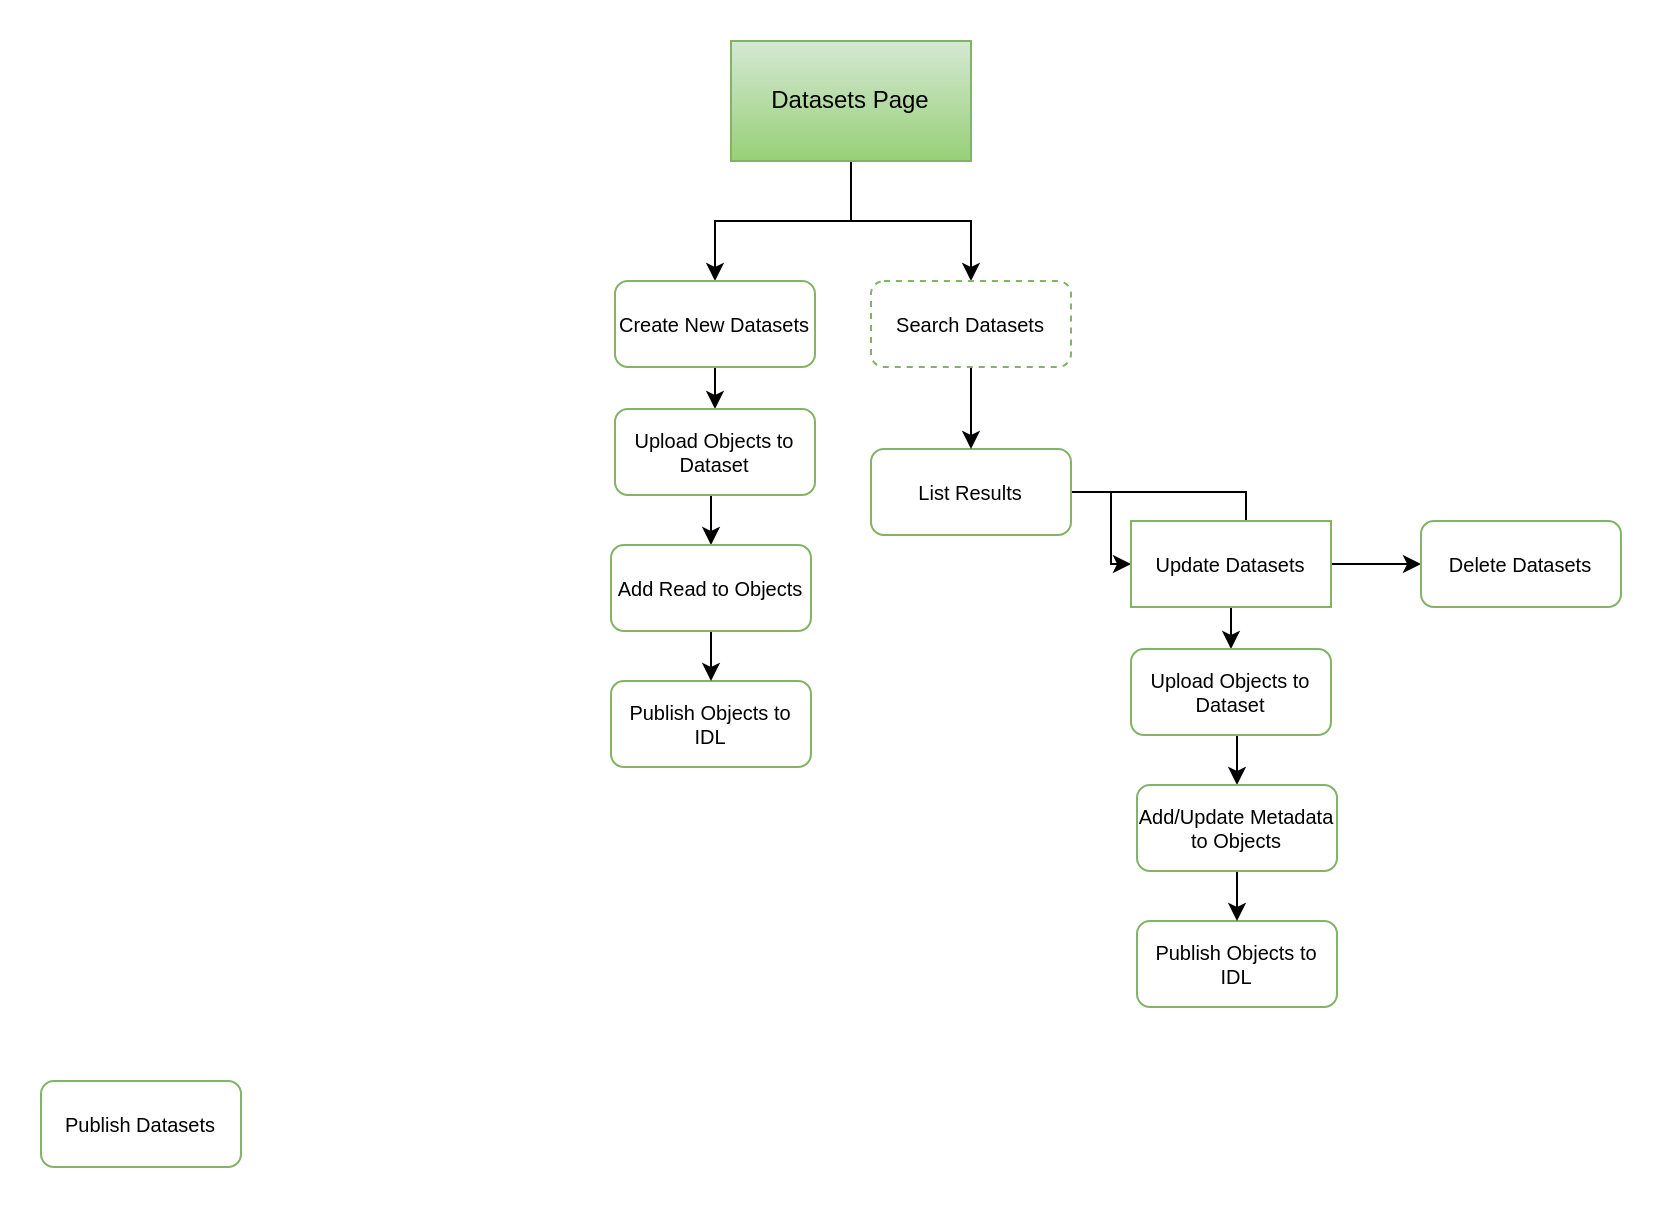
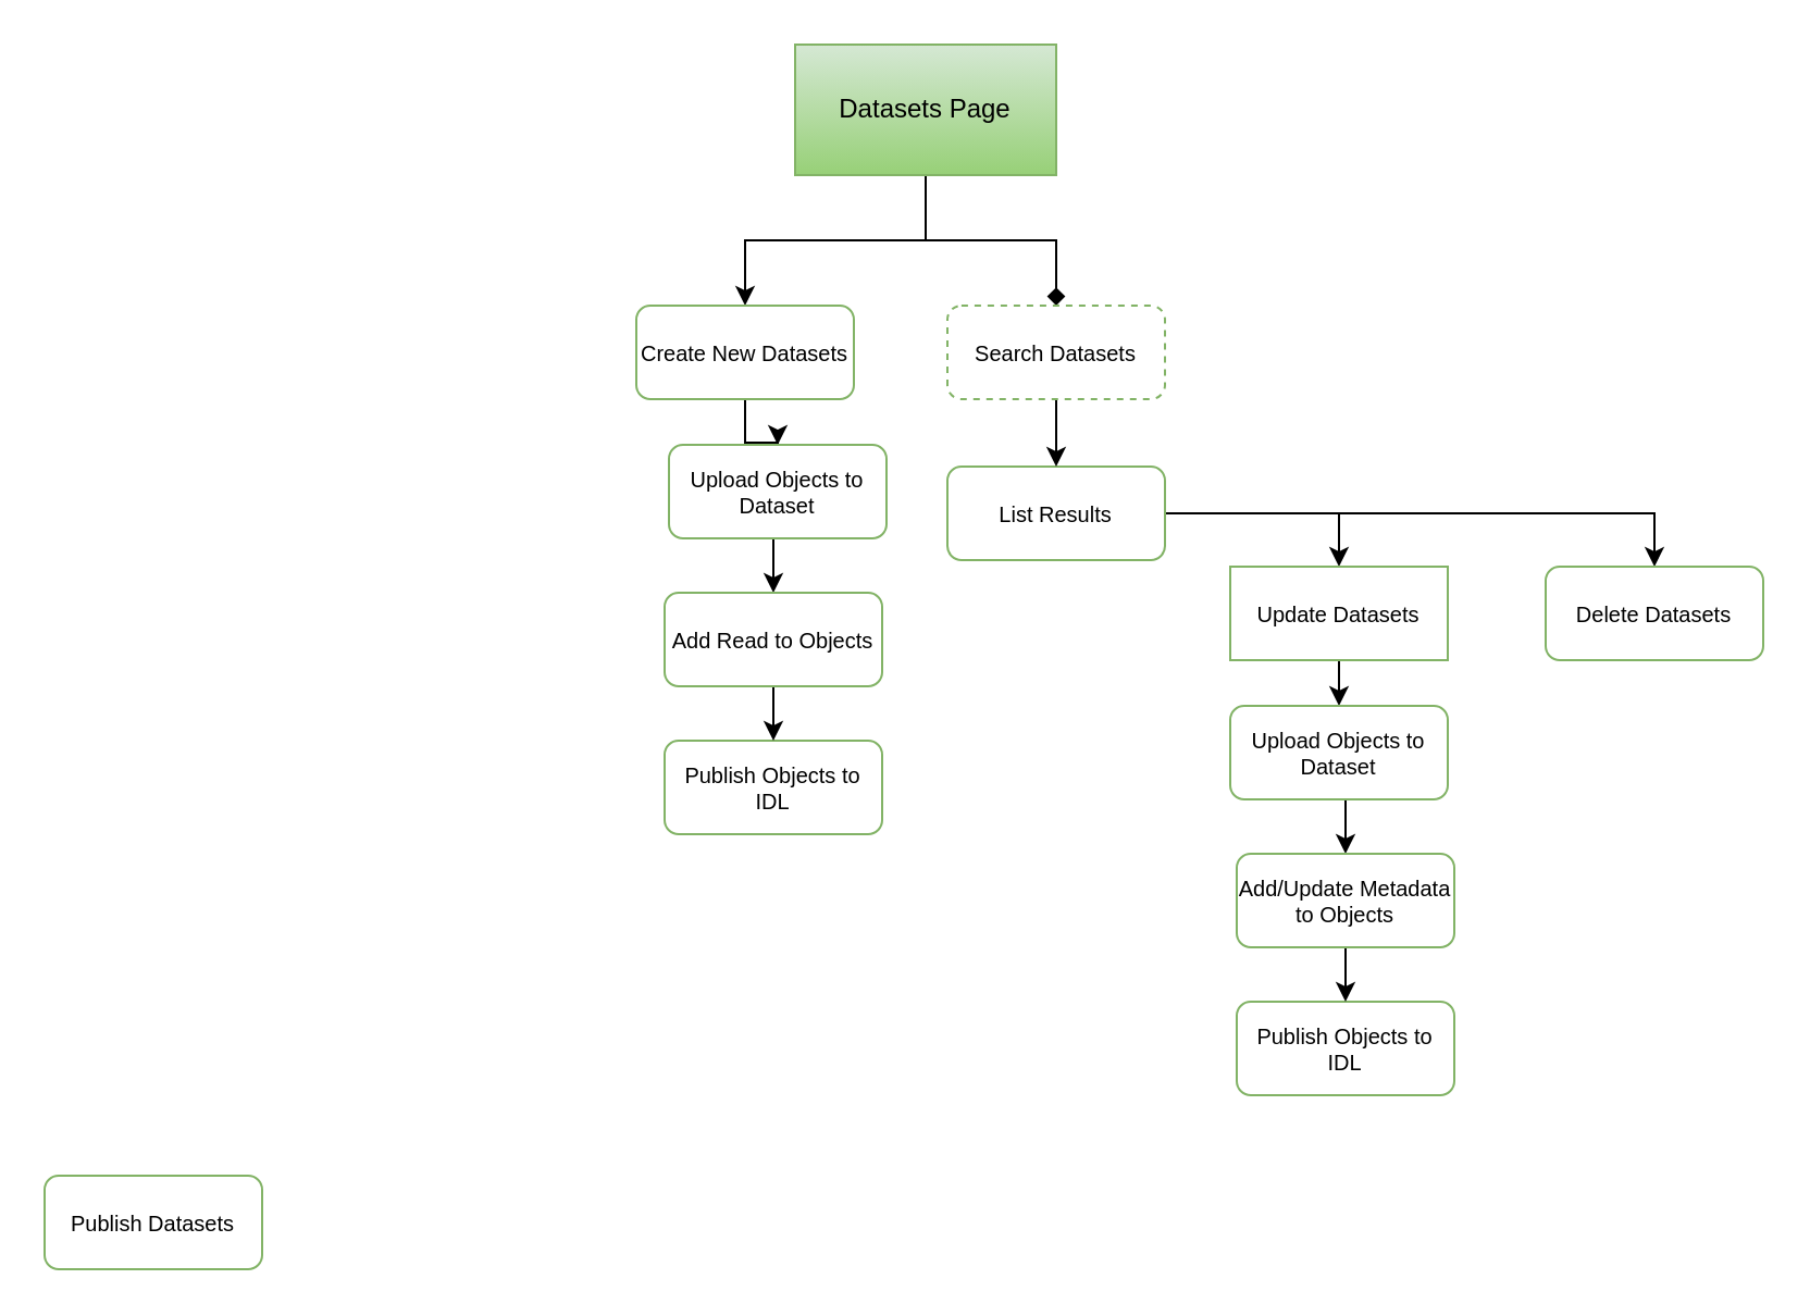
- <mxCell id="3" style="edgeStyle=orthogonalEdgeStyle;rounded=0;orthogonalLoop=1;jettySize=auto;html=1;" parent="1" source="4" target="9" edge="1"><mxGeometry relative="1" as="geometry" /></mxCell>
+ <mxCell id="3" style="edgeStyle=orthogonalEdgeStyle;rounded=0;orthogonalLoop=1;jettySize=auto;html=1;endArrow=diamond;" parent="1" source="4" target="9" edge="1"><mxGeometry relative="1" as="geometry" /></mxCell>
- <mxCell id="15" value="Create New Datasets" style="rounded=1;whiteSpace=wrap;html=1;strokeColor=#82b366;fontSize=10;fillColor=#FFFFFF;" parent="1" vertex="1"><mxGeometry x="307" y="140" width="100" height="43" as="geometry" /></mxCell>
+ <mxCell id="15" value="Create New Datasets" style="rounded=1;whiteSpace=wrap;html=1;strokeColor=#82b366;fontSize=10;fillColor=#FFFFFF;" parent="1" vertex="1"><mxGeometry x="292" y="140" width="100" height="43" as="geometry" /></mxCell>
- <mxCell id="7" value="List Results" style="rounded=1;whiteSpace=wrap;html=1;strokeColor=#82b366;fontSize=10;fillColor=#FFFFFF;" parent="1" vertex="1"><mxGeometry x="435" y="224" width="100" height="43" as="geometry" /></mxCell>
+ <mxCell id="7" value="List Results" style="rounded=1;whiteSpace=wrap;html=1;strokeColor=#82b366;fontSize=10;fillColor=#FFFFFF;" parent="1" vertex="1"><mxGeometry x="435" y="214" width="100" height="43" as="geometry" /></mxCell>
